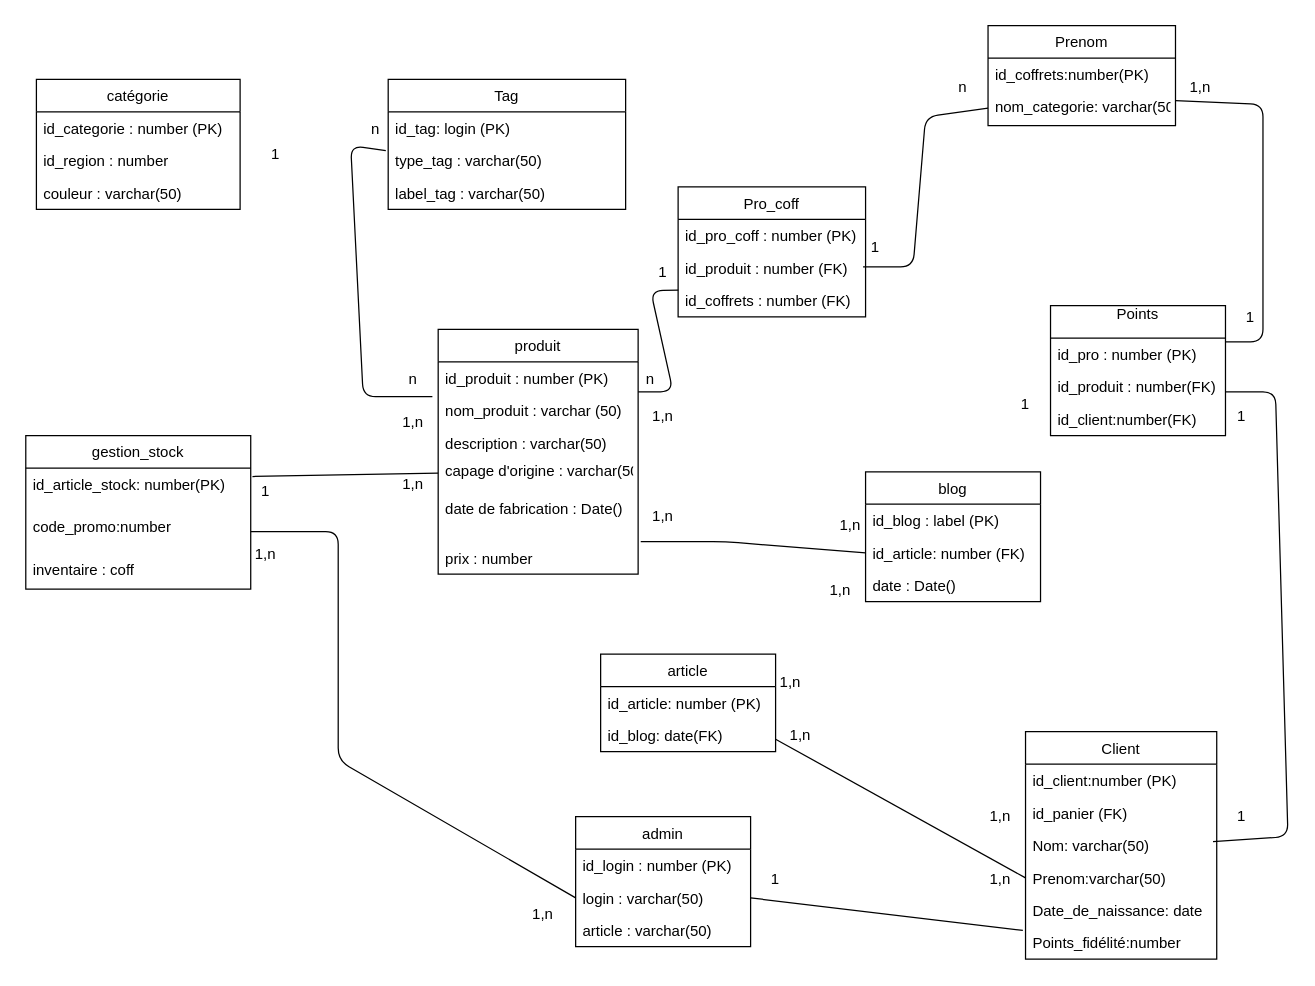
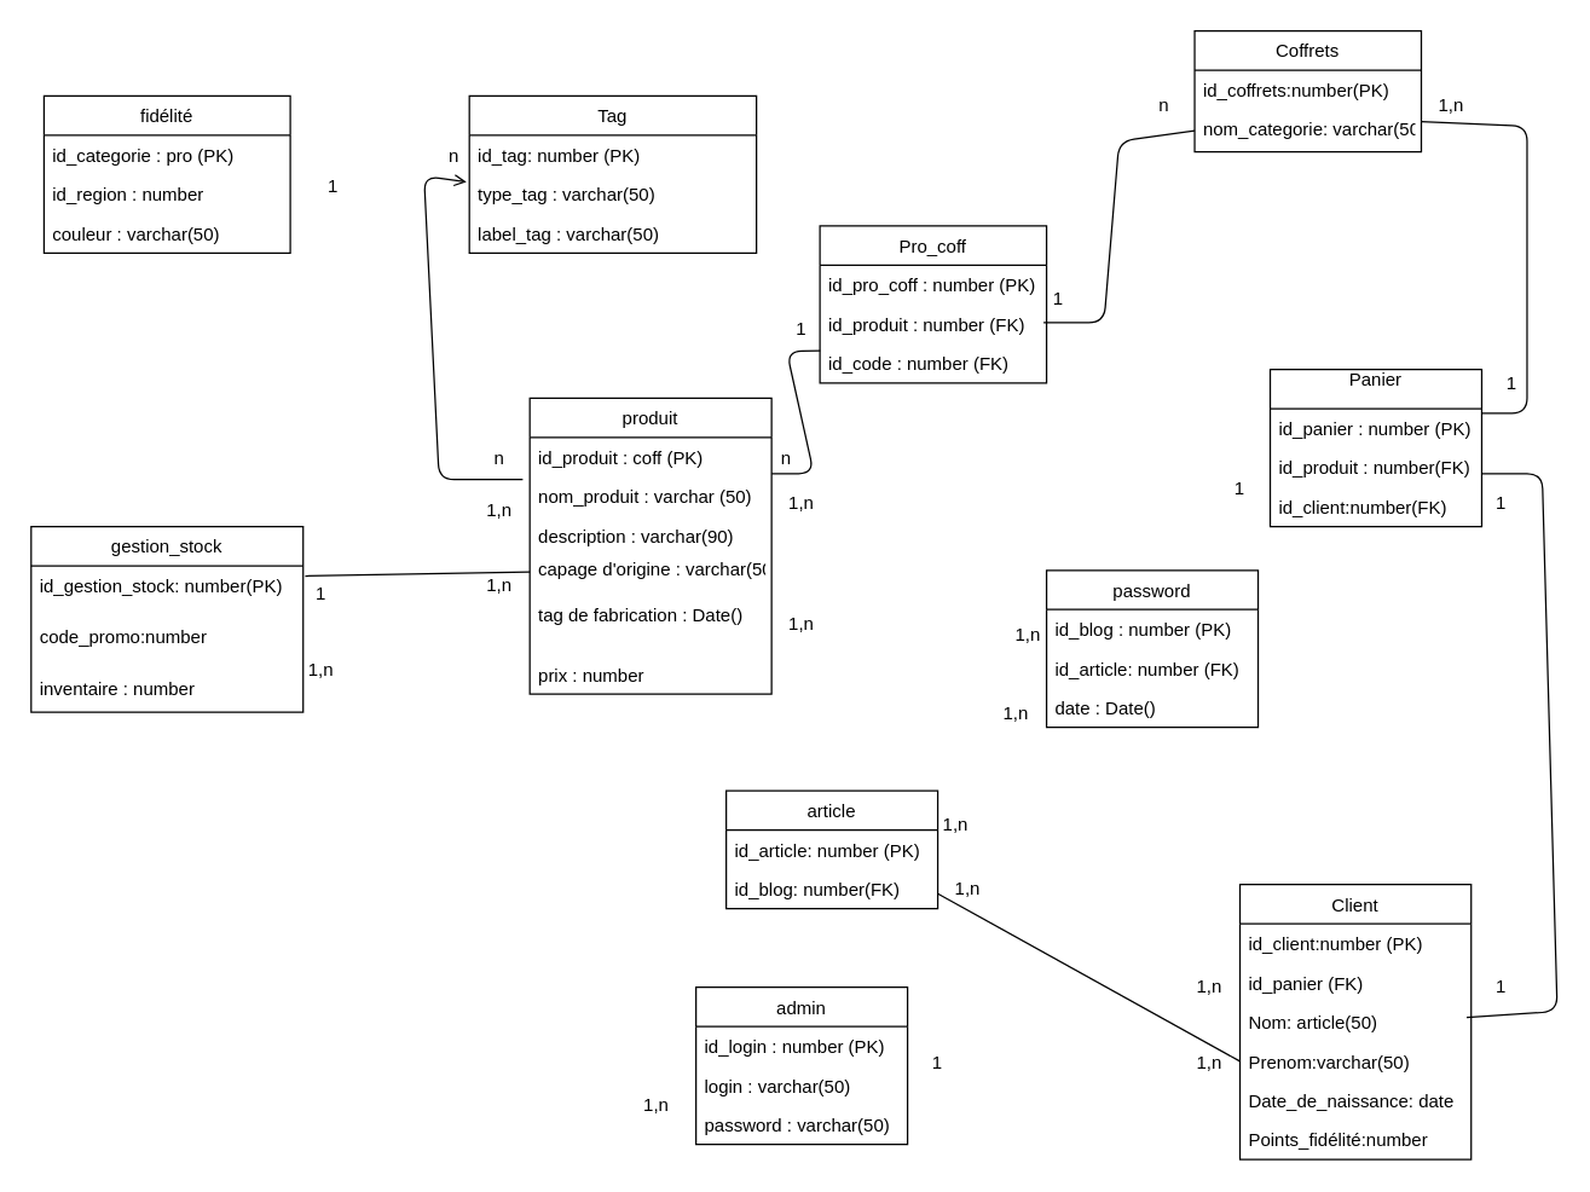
- <mxCell id="24" value="Prenom" style="swimlane;fontStyle=0;childLayout=stackLayout;horizontal=1;startSize=26;horizontalStack=0;resizeParent=1;resizeParentMax=0;resizeLast=0;collapsible=1;marginBottom=0;" parent="1" vertex="1"><mxGeometry x="790" y="20" width="150" height="80" as="geometry" /></mxCell>
+ <mxCell id="24" value="Coffrets" style="swimlane;fontStyle=0;childLayout=stackLayout;horizontal=1;startSize=26;horizontalStack=0;resizeParent=1;resizeParentMax=0;resizeLast=0;collapsible=1;marginBottom=0;" parent="1" vertex="1"><mxGeometry x="790" y="20" width="150" height="80" as="geometry" /></mxCell>
- <mxCell id="2" value="catégorie" style="swimlane;fontStyle=0;childLayout=stackLayout;horizontal=1;startSize=26;horizontalStack=0;resizeParent=1;resizeParentMax=0;resizeLast=0;collapsible=1;marginBottom=0;" parent="1" vertex="1"><mxGeometry x="28.5" y="63" width="163" height="104" as="geometry" /></mxCell>
+ <mxCell id="2" value="fidélité" style="swimlane;fontStyle=0;childLayout=stackLayout;horizontal=1;startSize=26;horizontalStack=0;resizeParent=1;resizeParentMax=0;resizeLast=0;collapsible=1;marginBottom=0;" parent="1" vertex="1"><mxGeometry x="28.5" y="63" width="163" height="104" as="geometry" /></mxCell>
- <mxCell id="3" value="id_categorie : number (PK)" style="text;strokeColor=none;fillColor=none;align=left;verticalAlign=top;spacingLeft=4;spacingRight=4;overflow=hidden;rotatable=0;points=[[0,0.5],[1,0.5]];portConstraint=eastwest;" parent="2" vertex="1"><mxGeometry y="26" width="163" height="26" as="geometry" /></mxCell>
+ <mxCell id="3" value="id_categorie : pro (PK)" style="text;strokeColor=none;fillColor=none;align=left;verticalAlign=top;spacingLeft=4;spacingRight=4;overflow=hidden;rotatable=0;points=[[0,0.5],[1,0.5]];portConstraint=eastwest;" parent="2" vertex="1"><mxGeometry y="26" width="163" height="26" as="geometry" /></mxCell>
- <mxCell id="68" value="id_tag: login (PK)" style="text;strokeColor=none;fillColor=none;align=left;verticalAlign=top;spacingLeft=4;spacingRight=4;overflow=hidden;rotatable=0;points=[[0,0.5],[1,0.5]];portConstraint=eastwest;" parent="67" vertex="1"><mxGeometry y="26" width="190" height="26" as="geometry" /></mxCell>
+ <mxCell id="68" value="id_tag: number (PK)" style="text;strokeColor=none;fillColor=none;align=left;verticalAlign=top;spacingLeft=4;spacingRight=4;overflow=hidden;rotatable=0;points=[[0,0.5],[1,0.5]];portConstraint=eastwest;" parent="67" vertex="1"><mxGeometry y="26" width="190" height="26" as="geometry" /></mxCell>
- <mxCell id="71" value="" style="endArrow=none;html=1;entryX=-0.01;entryY=0.192;entryDx=0;entryDy=0;entryPerimeter=0;exitX=-0.029;exitY=0.069;exitDx=0;exitDy=0;exitPerimeter=0;" parent="1" source="8" target="69" edge="1"><mxGeometry width="50" height="50" relative="1" as="geometry"><mxPoint x="375" y="278" as="sourcePoint" /><mxPoint x="400" y="143" as="targetPoint" /><Array as="points"><mxPoint x="290" y="317" /><mxPoint x="280" y="116" /></Array></mxGeometry></mxCell>
+ <mxCell id="71" value="" style="endArrow=open;html=1;entryX=-0.01;entryY=0.192;entryDx=0;entryDy=0;entryPerimeter=0;exitX=-0.029;exitY=0.069;exitDx=0;exitDy=0;exitPerimeter=0;" parent="1" source="8" target="69" edge="1"><mxGeometry width="50" height="50" relative="1" as="geometry"><mxPoint x="375" y="278" as="sourcePoint" /><mxPoint x="400" y="143" as="targetPoint" /><Array as="points"><mxPoint x="290" y="317" /><mxPoint x="280" y="116" /></Array></mxGeometry></mxCell>
- <mxCell id="58" value="id_coffrets : number (FK)" style="text;strokeColor=none;fillColor=none;align=left;verticalAlign=top;spacingLeft=4;spacingRight=4;overflow=hidden;rotatable=0;points=[[0,0.5],[1,0.5]];portConstraint=eastwest;" parent="55" vertex="1"><mxGeometry y="78" width="150" height="26" as="geometry" /></mxCell>
+ <mxCell id="58" value="id_code : number (FK)" style="text;strokeColor=none;fillColor=none;align=left;verticalAlign=top;spacingLeft=4;spacingRight=4;overflow=hidden;rotatable=0;points=[[0,0.5],[1,0.5]];portConstraint=eastwest;" parent="55" vertex="1"><mxGeometry y="78" width="150" height="26" as="geometry" /></mxCell>
- <mxCell id="20" value="Points&#10;" style="swimlane;fontStyle=0;childLayout=stackLayout;horizontal=1;startSize=26;horizontalStack=0;resizeParent=1;resizeParentMax=0;resizeLast=0;collapsible=1;marginBottom=0;" parent="1" vertex="1"><mxGeometry x="840" y="244" width="140" height="104" as="geometry" /></mxCell>
+ <mxCell id="20" value="Panier&#10;" style="swimlane;fontStyle=0;childLayout=stackLayout;horizontal=1;startSize=26;horizontalStack=0;resizeParent=1;resizeParentMax=0;resizeLast=0;collapsible=1;marginBottom=0;" parent="1" vertex="1"><mxGeometry x="840" y="244" width="140" height="104" as="geometry" /></mxCell>
- <mxCell id="21" value="id_pro : number (PK)" style="text;strokeColor=none;fillColor=none;align=left;verticalAlign=top;spacingLeft=4;spacingRight=4;overflow=hidden;rotatable=0;points=[[0,0.5],[1,0.5]];portConstraint=eastwest;" parent="20" vertex="1"><mxGeometry y="26" width="140" height="26" as="geometry" /></mxCell>
+ <mxCell id="21" value="id_panier : number (PK)" style="text;strokeColor=none;fillColor=none;align=left;verticalAlign=top;spacingLeft=4;spacingRight=4;overflow=hidden;rotatable=0;points=[[0,0.5],[1,0.5]];portConstraint=eastwest;" parent="20" vertex="1"><mxGeometry y="26" width="140" height="26" as="geometry" /></mxCell>
- <mxCell id="7" value="id_produit : number (PK)" style="text;strokeColor=none;fillColor=none;align=left;verticalAlign=top;spacingLeft=4;spacingRight=4;overflow=hidden;rotatable=0;points=[[0,0.5],[1,0.5]];portConstraint=eastwest;" parent="6" vertex="1"><mxGeometry y="26" width="160" height="26" as="geometry" /></mxCell>
+ <mxCell id="7" value="id_produit : coff (PK)" style="text;strokeColor=none;fillColor=none;align=left;verticalAlign=top;spacingLeft=4;spacingRight=4;overflow=hidden;rotatable=0;points=[[0,0.5],[1,0.5]];portConstraint=eastwest;" parent="6" vertex="1"><mxGeometry y="26" width="160" height="26" as="geometry" /></mxCell>
- <mxCell id="9" value="description : varchar(50)" style="text;strokeColor=none;fillColor=none;align=left;verticalAlign=top;spacingLeft=4;spacingRight=4;overflow=hidden;rotatable=0;points=[[0,0.5],[1,0.5]];portConstraint=eastwest;" parent="6" vertex="1"><mxGeometry y="78" width="160" height="22" as="geometry" /></mxCell>
+ <mxCell id="9" value="description : varchar(90)" style="text;strokeColor=none;fillColor=none;align=left;verticalAlign=top;spacingLeft=4;spacingRight=4;overflow=hidden;rotatable=0;points=[[0,0.5],[1,0.5]];portConstraint=eastwest;" parent="6" vertex="1"><mxGeometry y="78" width="160" height="22" as="geometry" /></mxCell>
- <mxCell id="32" value="id_article_stock: number(PK)" style="text;strokeColor=none;fillColor=none;align=left;verticalAlign=top;spacingLeft=4;spacingRight=4;overflow=hidden;rotatable=0;points=[[0,0.5],[1,0.5]];portConstraint=eastwest;" parent="31" vertex="1"><mxGeometry y="26" width="180" height="34" as="geometry" /></mxCell>
+ <mxCell id="32" value="id_gestion_stock: number(PK)" style="text;strokeColor=none;fillColor=none;align=left;verticalAlign=top;spacingLeft=4;spacingRight=4;overflow=hidden;rotatable=0;points=[[0,0.5],[1,0.5]];portConstraint=eastwest;" parent="31" vertex="1"><mxGeometry y="26" width="180" height="34" as="geometry" /></mxCell>
- <mxCell id="63" value="blog" style="swimlane;fontStyle=0;childLayout=stackLayout;horizontal=1;startSize=26;horizontalStack=0;resizeParent=1;resizeParentMax=0;resizeLast=0;collapsible=1;marginBottom=0;" parent="1" vertex="1"><mxGeometry x="692" y="377" width="140" height="104" as="geometry" /></mxCell>
+ <mxCell id="63" value="password" style="swimlane;fontStyle=0;childLayout=stackLayout;horizontal=1;startSize=26;horizontalStack=0;resizeParent=1;resizeParentMax=0;resizeLast=0;collapsible=1;marginBottom=0;" parent="1" vertex="1"><mxGeometry x="692" y="377" width="140" height="104" as="geometry" /></mxCell>
- <mxCell id="11" value="date de fabrication : Date()" style="text;strokeColor=none;fillColor=none;align=left;verticalAlign=top;spacingLeft=4;spacingRight=4;overflow=hidden;rotatable=0;points=[[0,0.5],[1,0.5]];portConstraint=eastwest;" parent="6" vertex="1"><mxGeometry y="130" width="160" height="40" as="geometry" /></mxCell>
+ <mxCell id="11" value="tag de fabrication : Date()" style="text;strokeColor=none;fillColor=none;align=left;verticalAlign=top;spacingLeft=4;spacingRight=4;overflow=hidden;rotatable=0;points=[[0,0.5],[1,0.5]];portConstraint=eastwest;" parent="6" vertex="1"><mxGeometry y="130" width="160" height="40" as="geometry" /></mxCell>
- <mxCell id="64" value="id_blog : label (PK)" style="text;strokeColor=none;fillColor=none;align=left;verticalAlign=top;spacingLeft=4;spacingRight=4;overflow=hidden;rotatable=0;points=[[0,0.5],[1,0.5]];portConstraint=eastwest;" parent="63" vertex="1"><mxGeometry y="26" width="140" height="26" as="geometry" /></mxCell>
+ <mxCell id="64" value="id_blog : number (PK)" style="text;strokeColor=none;fillColor=none;align=left;verticalAlign=top;spacingLeft=4;spacingRight=4;overflow=hidden;rotatable=0;points=[[0,0.5],[1,0.5]];portConstraint=eastwest;" parent="63" vertex="1"><mxGeometry y="26" width="140" height="26" as="geometry" /></mxCell>
- <mxCell id="74" value="" style="endArrow=none;html=1;entryX=0;entryY=0.5;entryDx=0;entryDy=0;exitX=1.013;exitY=-0.007;exitDx=0;exitDy=0;exitPerimeter=0;" parent="1" source="12" target="65" edge="1"><mxGeometry width="50" height="50" relative="1" as="geometry"><mxPoint x="510" y="435" as="sourcePoint" /><mxPoint x="540" y="473" as="targetPoint" /><Array as="points"><mxPoint x="580" y="433" /></Array></mxGeometry></mxCell>
- <mxCell id="34" value="inventaire : coff" style="text;strokeColor=none;fillColor=none;align=left;verticalAlign=top;spacingLeft=4;spacingRight=4;overflow=hidden;rotatable=0;points=[[0,0.5],[1,0.5]];portConstraint=eastwest;" parent="31" vertex="1"><mxGeometry y="94" width="180" height="29" as="geometry" /></mxCell>
+ <mxCell id="34" value="inventaire : number" style="text;strokeColor=none;fillColor=none;align=left;verticalAlign=top;spacingLeft=4;spacingRight=4;overflow=hidden;rotatable=0;points=[[0,0.5],[1,0.5]];portConstraint=eastwest;" parent="31" vertex="1"><mxGeometry y="94" width="180" height="29" as="geometry" /></mxCell>
- <mxCell id="79" value="id_blog: date(FK)&#10;" style="text;strokeColor=none;fillColor=none;align=left;verticalAlign=top;spacingLeft=4;spacingRight=4;overflow=hidden;rotatable=0;points=[[0,0.5],[1,0.5]];portConstraint=eastwest;" parent="77" vertex="1"><mxGeometry y="52" width="140" height="26" as="geometry" /></mxCell>
+ <mxCell id="79" value="id_blog: number(FK)&#10;" style="text;strokeColor=none;fillColor=none;align=left;verticalAlign=top;spacingLeft=4;spacingRight=4;overflow=hidden;rotatable=0;points=[[0,0.5],[1,0.5]];portConstraint=eastwest;" parent="77" vertex="1"><mxGeometry y="52" width="140" height="26" as="geometry" /></mxCell>
- <mxCell id="39" value="" style="endArrow=none;html=1;exitX=0;exitY=0.5;exitDx=0;exitDy=0;entryX=1;entryY=0.5;entryDx=0;entryDy=0;" parent="1" source="29" target="33" edge="1"><mxGeometry width="50" height="50" relative="1" as="geometry"><mxPoint x="410" y="443" as="sourcePoint" /><mxPoint x="200" y="388" as="targetPoint" /><Array as="points"><mxPoint x="270" y="608" /><mxPoint x="270" y="425" /></Array></mxGeometry></mxCell>
- <mxCell id="16" value="Nom: varchar(50)" style="text;strokeColor=none;fillColor=none;align=left;verticalAlign=top;spacingLeft=4;spacingRight=4;overflow=hidden;rotatable=0;points=[[0,0.5],[1,0.5]];portConstraint=eastwest;" parent="13" vertex="1"><mxGeometry y="78" width="153" height="26" as="geometry" /></mxCell>
+ <mxCell id="16" value="Nom: article(50)" style="text;strokeColor=none;fillColor=none;align=left;verticalAlign=top;spacingLeft=4;spacingRight=4;overflow=hidden;rotatable=0;points=[[0,0.5],[1,0.5]];portConstraint=eastwest;" parent="13" vertex="1"><mxGeometry y="78" width="153" height="26" as="geometry" /></mxCell>
- <mxCell id="37" value="" style="endArrow=none;html=1;exitX=-0.014;exitY=1.115;exitDx=0;exitDy=0;entryX=1;entryY=0.5;entryDx=0;entryDy=0;exitPerimeter=0;" parent="1" source="18" target="29" edge="1"><mxGeometry width="50" height="50" relative="1" as="geometry"><mxPoint x="410" y="583" as="sourcePoint" /><mxPoint x="460" y="533" as="targetPoint" /></mxGeometry></mxCell>
- <mxCell id="30" value="article : varchar(50)" style="text;strokeColor=none;fillColor=none;align=left;verticalAlign=top;spacingLeft=4;spacingRight=4;overflow=hidden;rotatable=0;points=[[0,0.5],[1,0.5]];portConstraint=eastwest;" parent="27" vertex="1"><mxGeometry y="78" width="140" height="26" as="geometry" /></mxCell>
+ <mxCell id="30" value="password : varchar(50)" style="text;strokeColor=none;fillColor=none;align=left;verticalAlign=top;spacingLeft=4;spacingRight=4;overflow=hidden;rotatable=0;points=[[0,0.5],[1,0.5]];portConstraint=eastwest;" parent="27" vertex="1"><mxGeometry y="78" width="140" height="26" as="geometry" /></mxCell>
